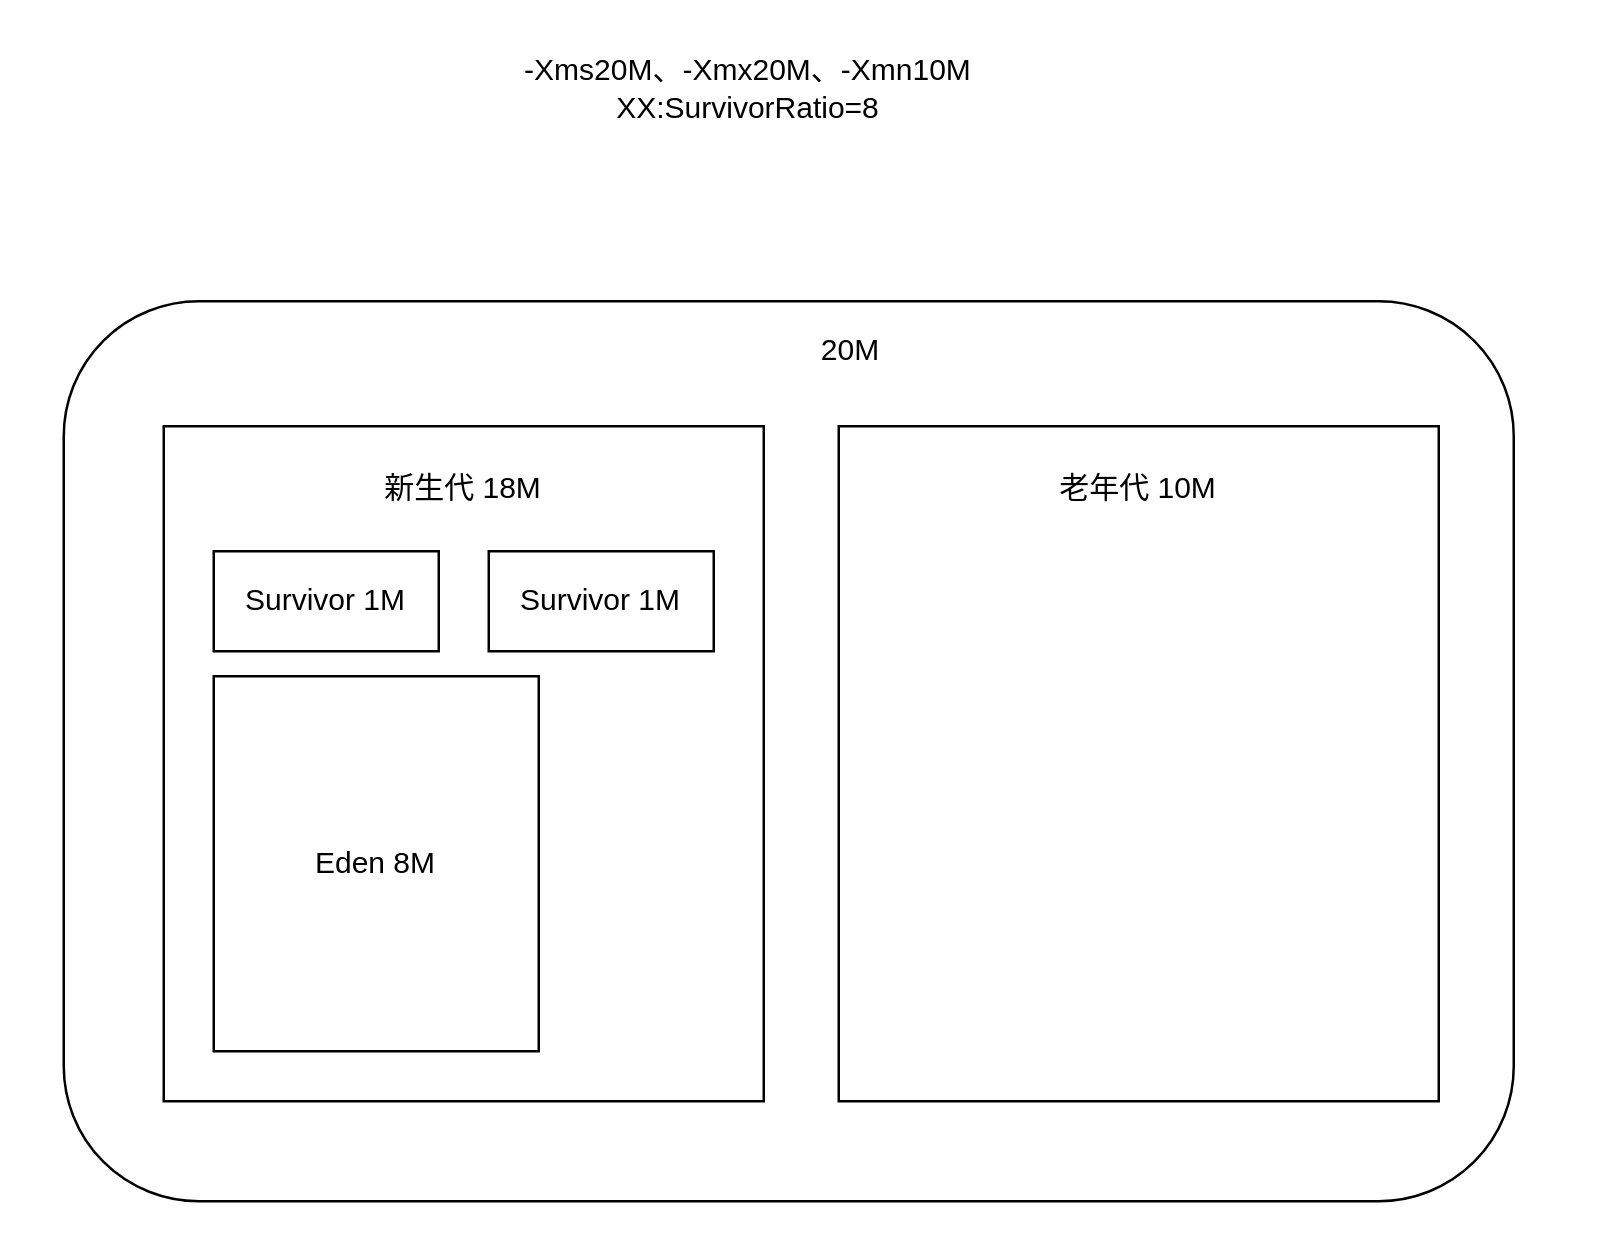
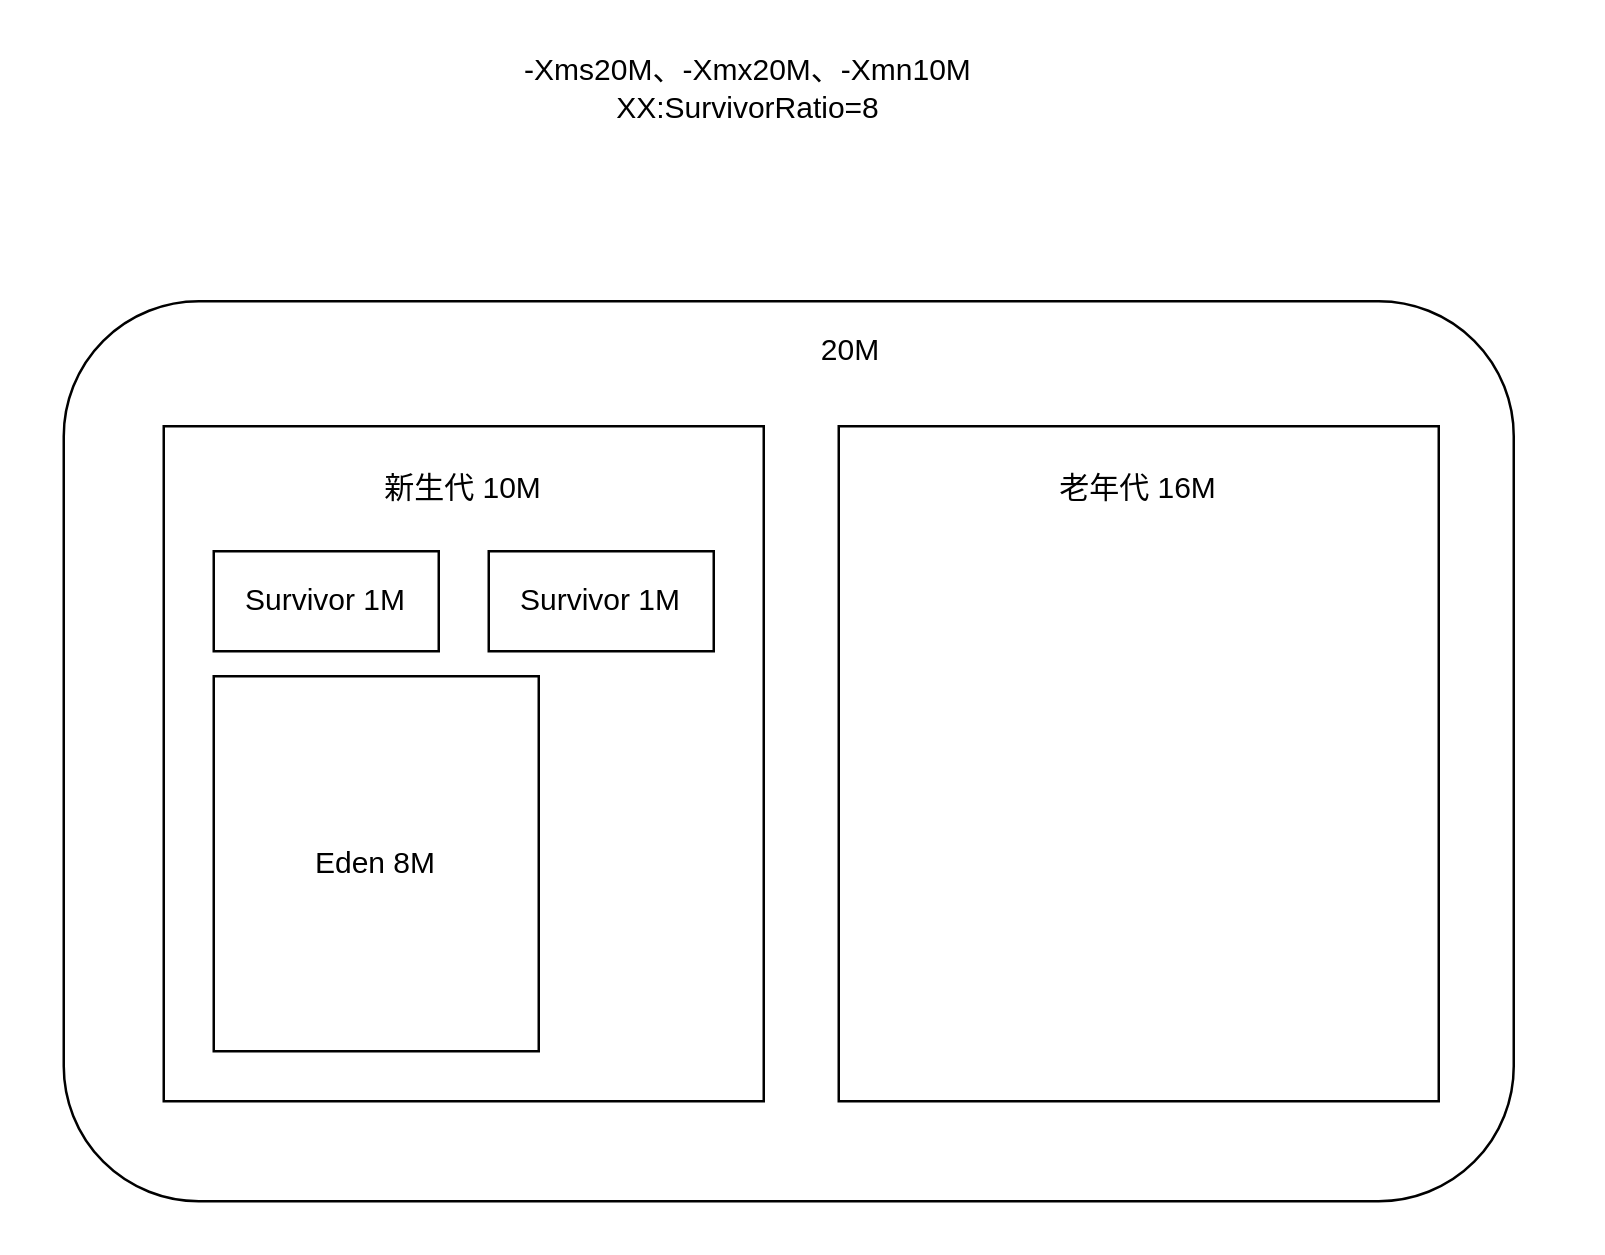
- <mxCell id="7" value="新生代 18M" style="text;html=1;strokeColor=none;fillColor=none;align=center;verticalAlign=middle;whiteSpace=wrap;rounded=0;" vertex="1" parent="1"><mxGeometry x="20" y="180" width="330" height="30" as="geometry" /></mxCell>
+ <mxCell id="7" value="新生代 10M" style="text;html=1;strokeColor=none;fillColor=none;align=center;verticalAlign=middle;whiteSpace=wrap;rounded=0;" vertex="1" parent="1"><mxGeometry x="20" y="180" width="330" height="30" as="geometry" /></mxCell>
- <mxCell id="8" value="老年代 10M" style="text;html=1;strokeColor=none;fillColor=none;align=center;verticalAlign=middle;whiteSpace=wrap;rounded=0;" vertex="1" parent="1"><mxGeometry x="290" y="180" width="330" height="30" as="geometry" /></mxCell>
+ <mxCell id="8" value="老年代 16M" style="text;html=1;strokeColor=none;fillColor=none;align=center;verticalAlign=middle;whiteSpace=wrap;rounded=0;" vertex="1" parent="1"><mxGeometry x="290" y="180" width="330" height="30" as="geometry" /></mxCell>
